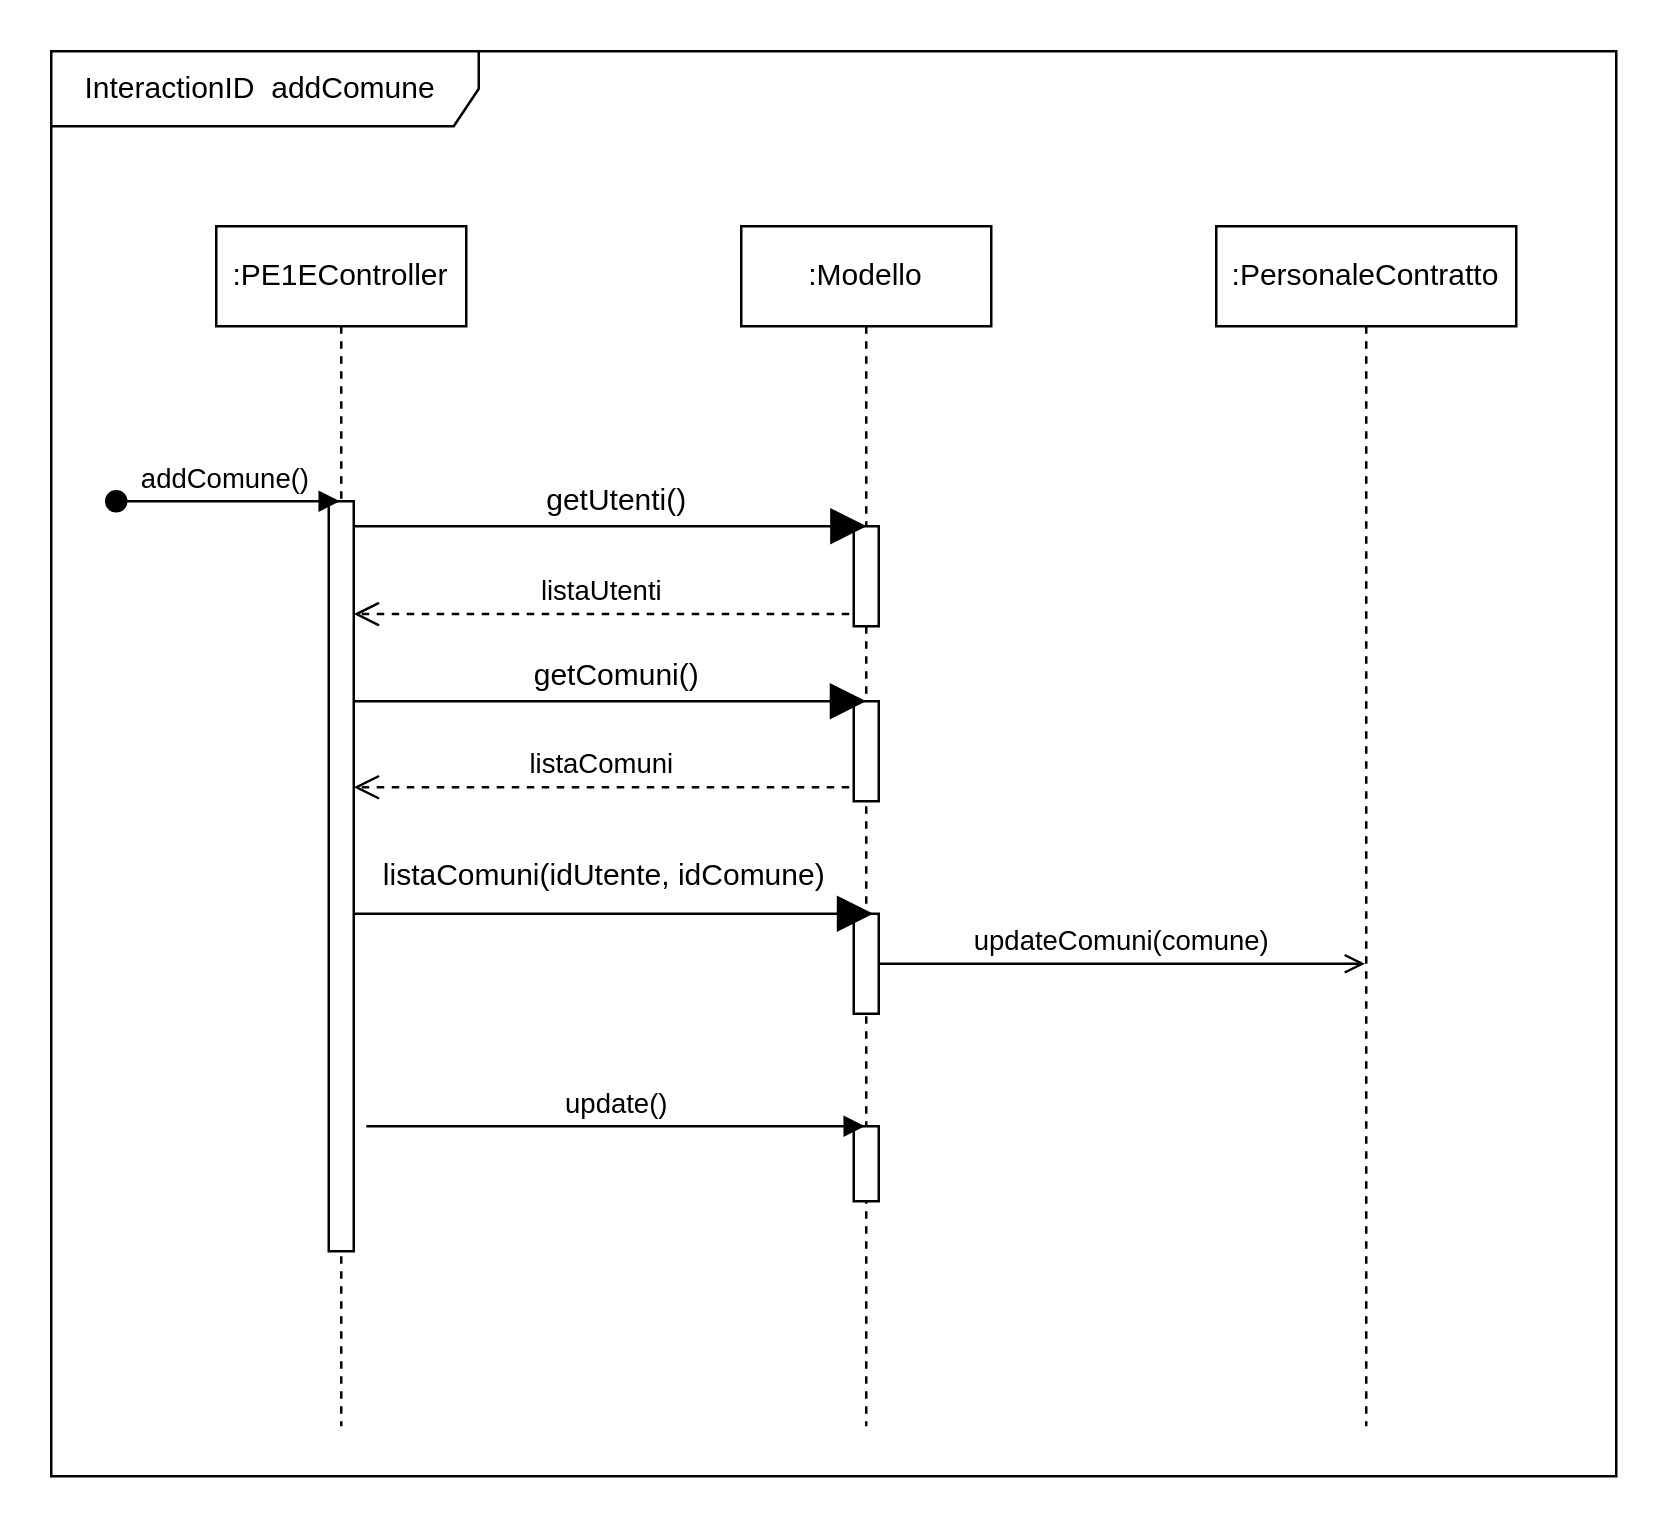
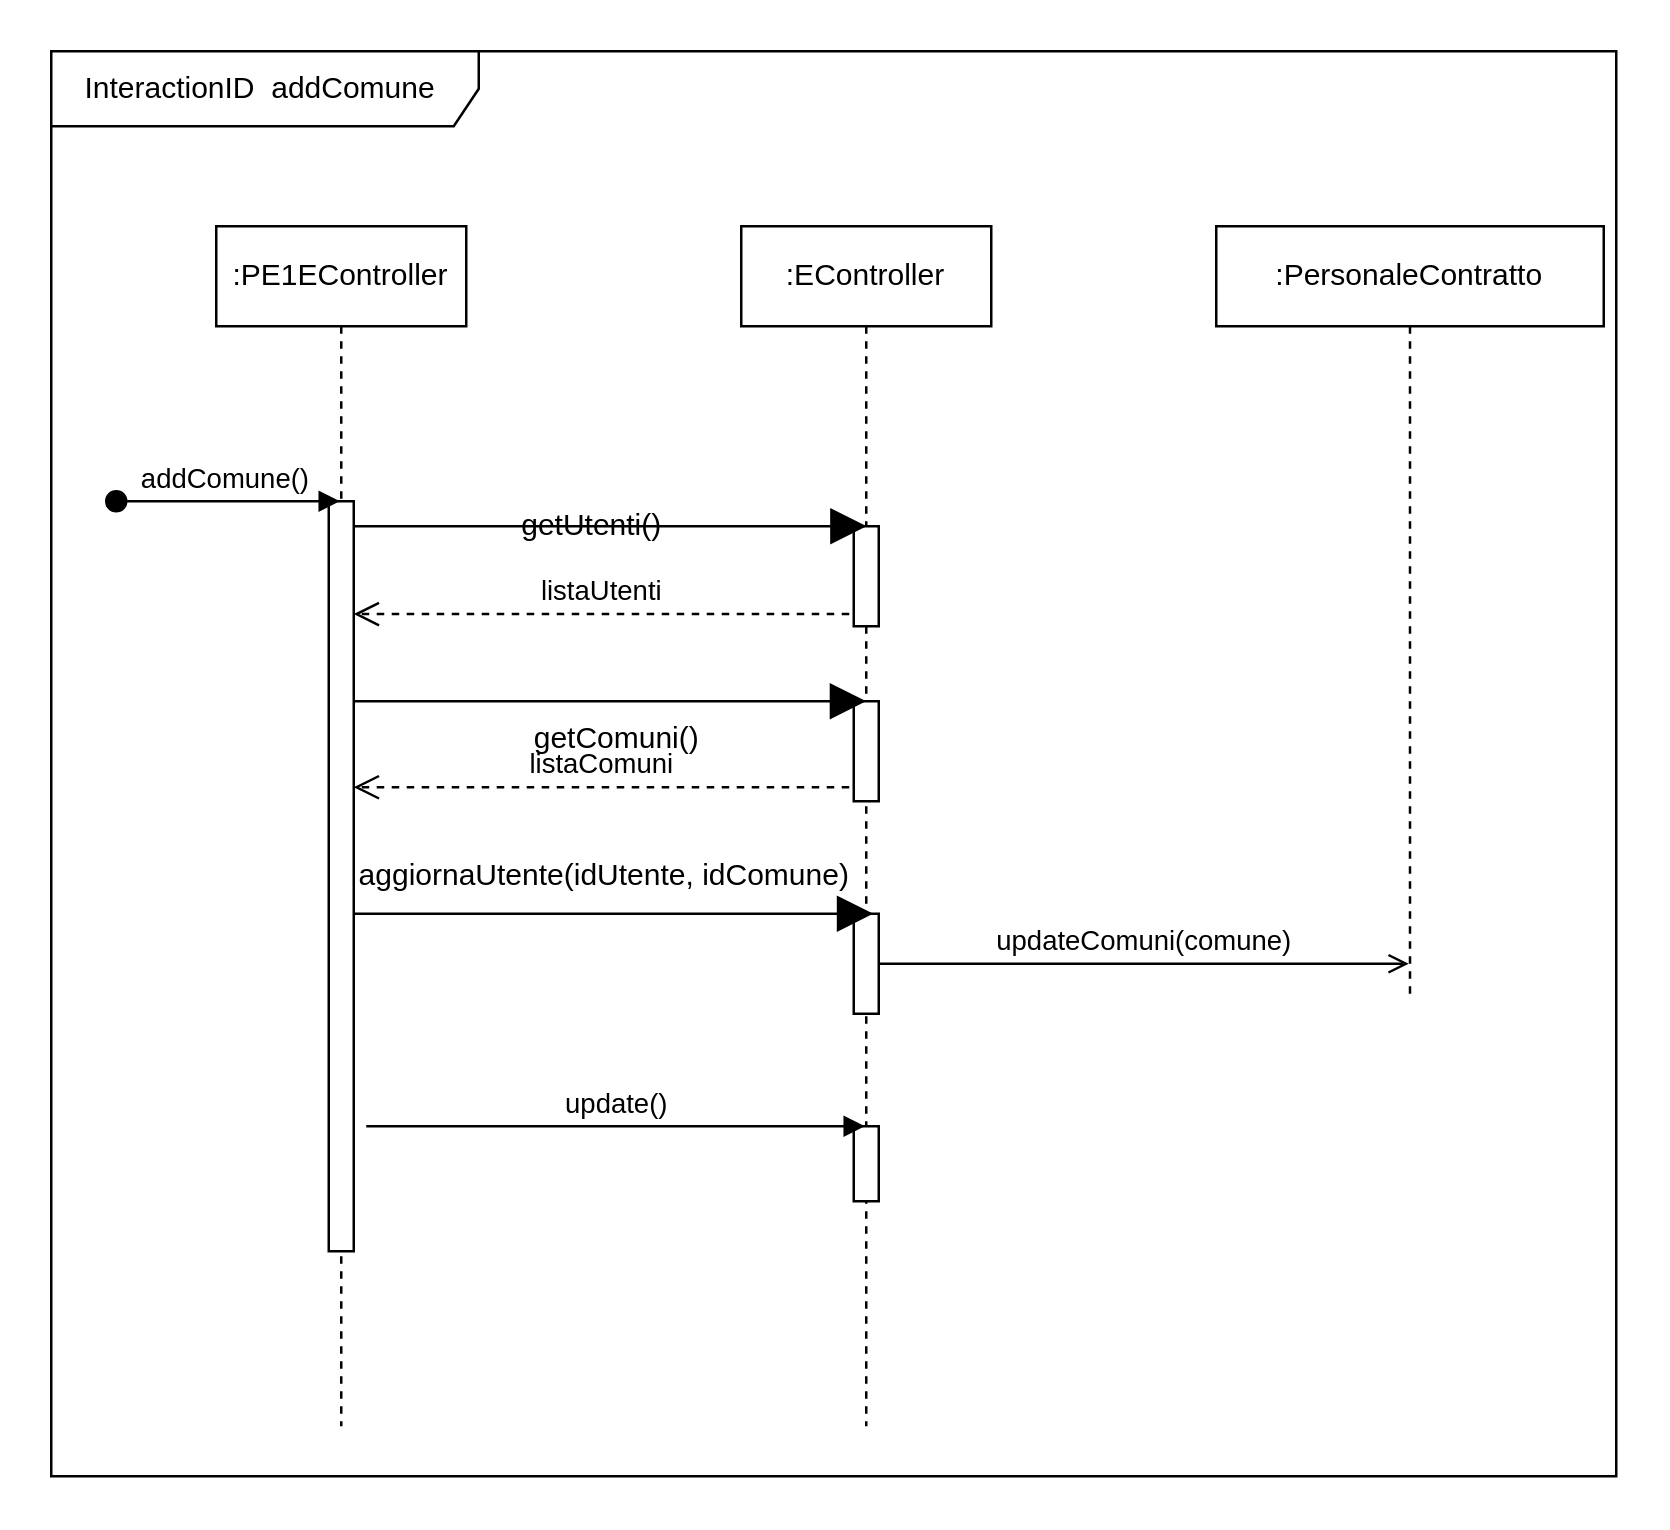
- <mxCell id="3" value=":Modello" style="shape=umlLifeline;perimeter=lifelinePerimeter;whiteSpace=wrap;html=1;container=1;collapsible=0;recursiveResize=0;outlineConnect=0;" vertex="1" parent="1"><mxGeometry x="296" y="90" width="100" height="480" as="geometry" /></mxCell>
+ <mxCell id="3" value=":EController" style="shape=umlLifeline;perimeter=lifelinePerimeter;whiteSpace=wrap;html=1;container=1;collapsible=0;recursiveResize=0;outlineConnect=0;" vertex="1" parent="1"><mxGeometry x="296" y="90" width="100" height="480" as="geometry" /></mxCell>
- <mxCell id="15" value="getUtenti()" style="text;html=1;align=center;verticalAlign=middle;resizable=0;points=[];autosize=1;" vertex="1" parent="1"><mxGeometry x="211" y="190" width="70" height="20" as="geometry" /></mxCell>
+ <mxCell id="15" value="getUtenti()" style="text;html=1;align=center;verticalAlign=middle;resizable=0;points=[];autosize=1;" vertex="1" parent="1"><mxGeometry x="201" y="200" width="70" height="20" as="geometry" /></mxCell>
- <mxCell id="19" value="getComuni()" style="text;html=1;align=center;verticalAlign=middle;resizable=0;points=[];autosize=1;" vertex="1" parent="1"><mxGeometry x="206" y="260" width="80" height="20" as="geometry" /></mxCell>
+ <mxCell id="19" value="getComuni()" style="text;html=1;align=center;verticalAlign=middle;resizable=0;points=[];autosize=1;" vertex="1" parent="1"><mxGeometry x="206" y="285" width="80" height="20" as="geometry" /></mxCell>
- <mxCell id="20" value=":PersonaleContratto" style="shape=umlLifeline;perimeter=lifelinePerimeter;whiteSpace=wrap;html=1;container=1;collapsible=0;recursiveResize=0;outlineConnect=0;" vertex="1" parent="1"><mxGeometry x="486" y="90" width="120" height="480" as="geometry" /></mxCell>
+ <mxCell id="20" value=":PersonaleContratto" style="shape=umlLifeline;perimeter=lifelinePerimeter;whiteSpace=wrap;html=1;container=1;collapsible=0;recursiveResize=0;outlineConnect=0;" vertex="1" parent="1"><mxGeometry x="486" y="90" width="155" height="310" as="geometry" /></mxCell>
- <mxCell id="17" value="listaComuni(idUtente, idComune)" style="text;html=1;align=center;verticalAlign=middle;resizable=0;points=[];autosize=1;" vertex="1" parent="1"><mxGeometry x="136" y="340" width="210" height="20" as="geometry" /></mxCell>
+ <mxCell id="17" value="aggiornaUtente(idUtente, idComune)" style="text;html=1;align=center;verticalAlign=middle;resizable=0;points=[];autosize=1;" vertex="1" parent="1"><mxGeometry x="136" y="340" width="210" height="20" as="geometry" /></mxCell>
